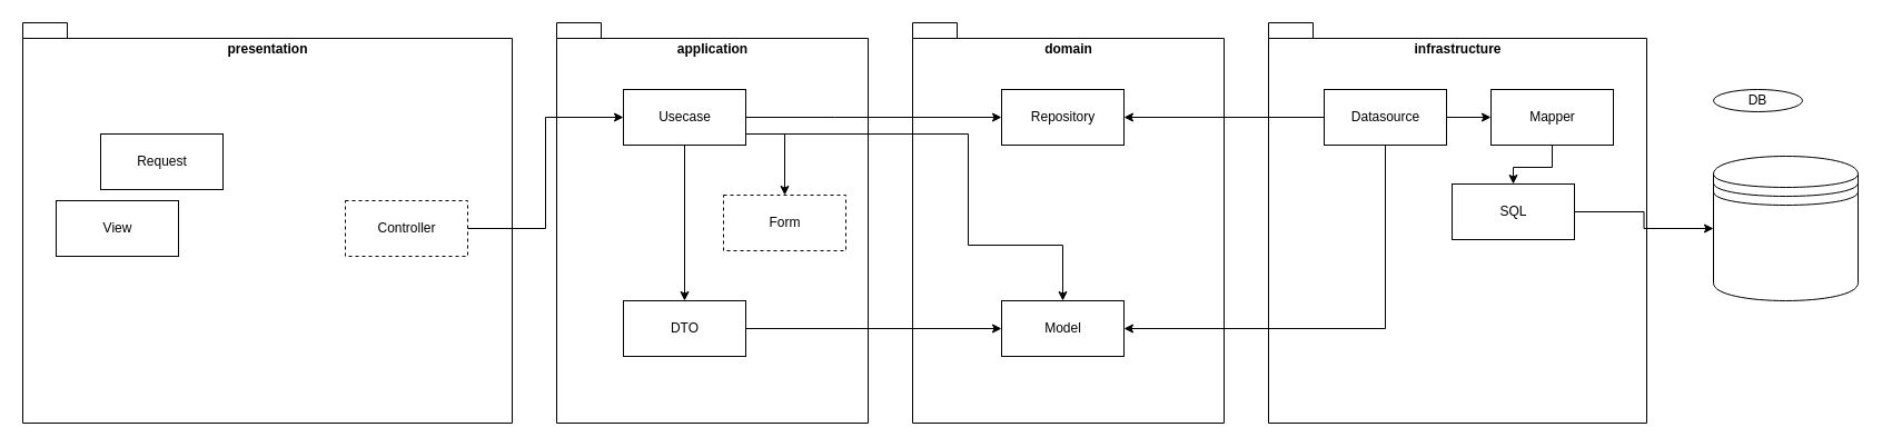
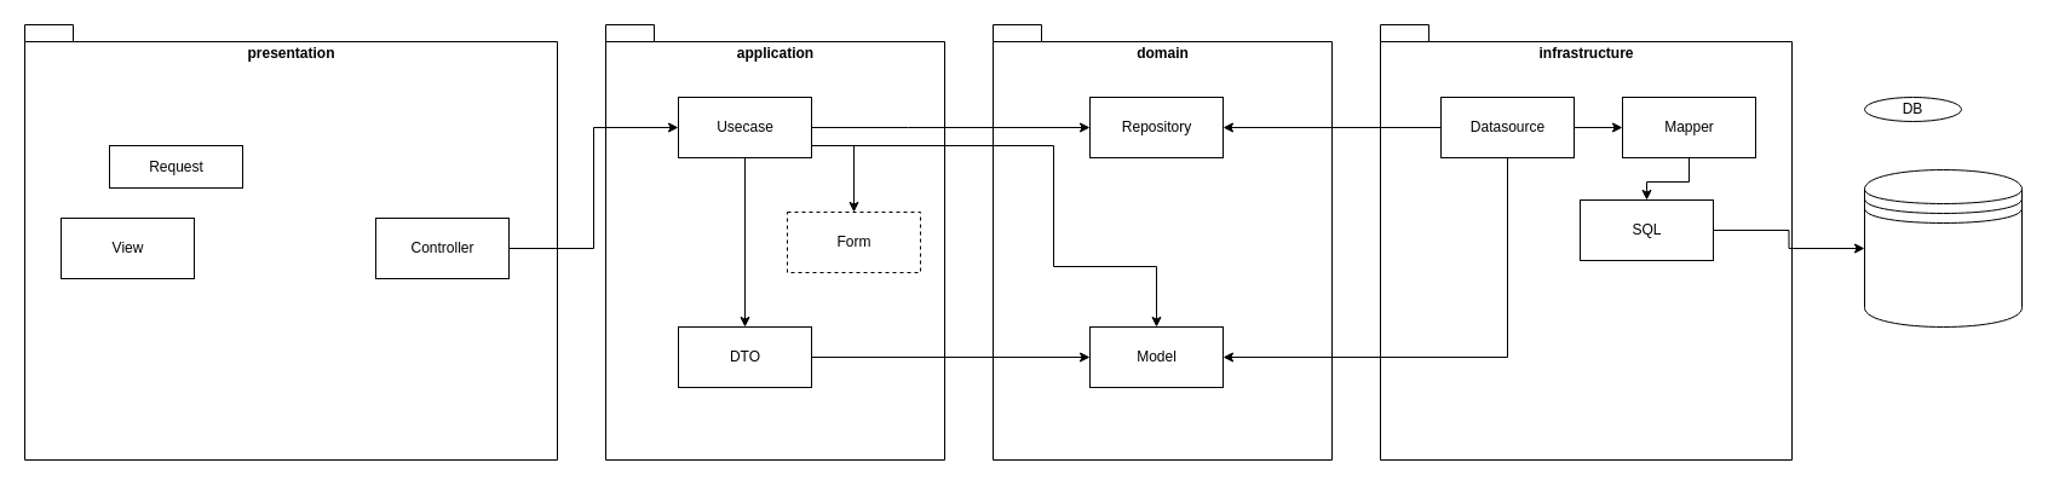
- <mxCell id="29" value="Request" style="html=1;" vertex="1" parent="1"><mxGeometry x="90" y="120" width="110" height="50" as="geometry" /></mxCell>
+ <mxCell id="29" value="Request" style="html=1;" vertex="1" parent="1"><mxGeometry x="90" y="120" width="110" height="35" as="geometry" /></mxCell>
- <mxCell id="7" value="Controller" style="html=1;dashed=1;" parent="1" vertex="1"><mxGeometry x="310" y="180" width="110" height="50" as="geometry" /></mxCell>
+ <mxCell id="7" value="Controller" style="html=1;" parent="1" vertex="1"><mxGeometry x="310" y="180" width="110" height="50" as="geometry" /></mxCell>
